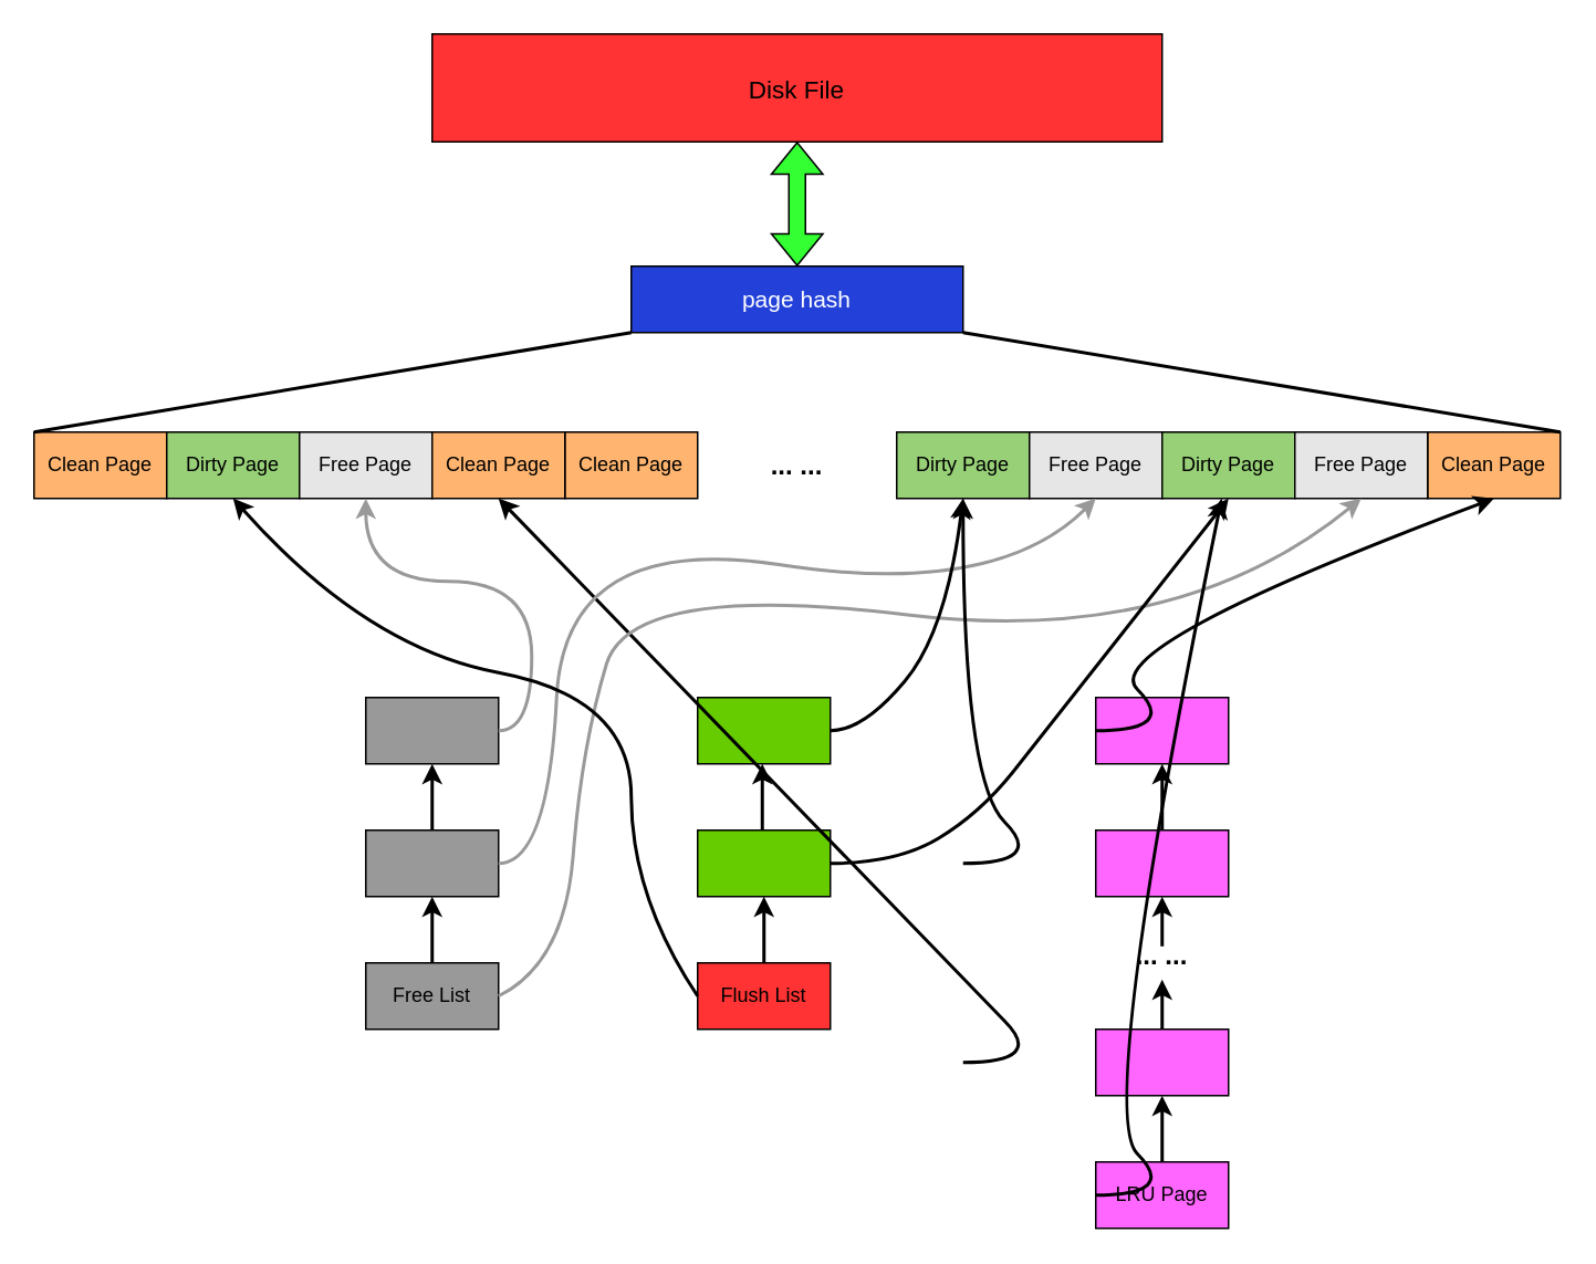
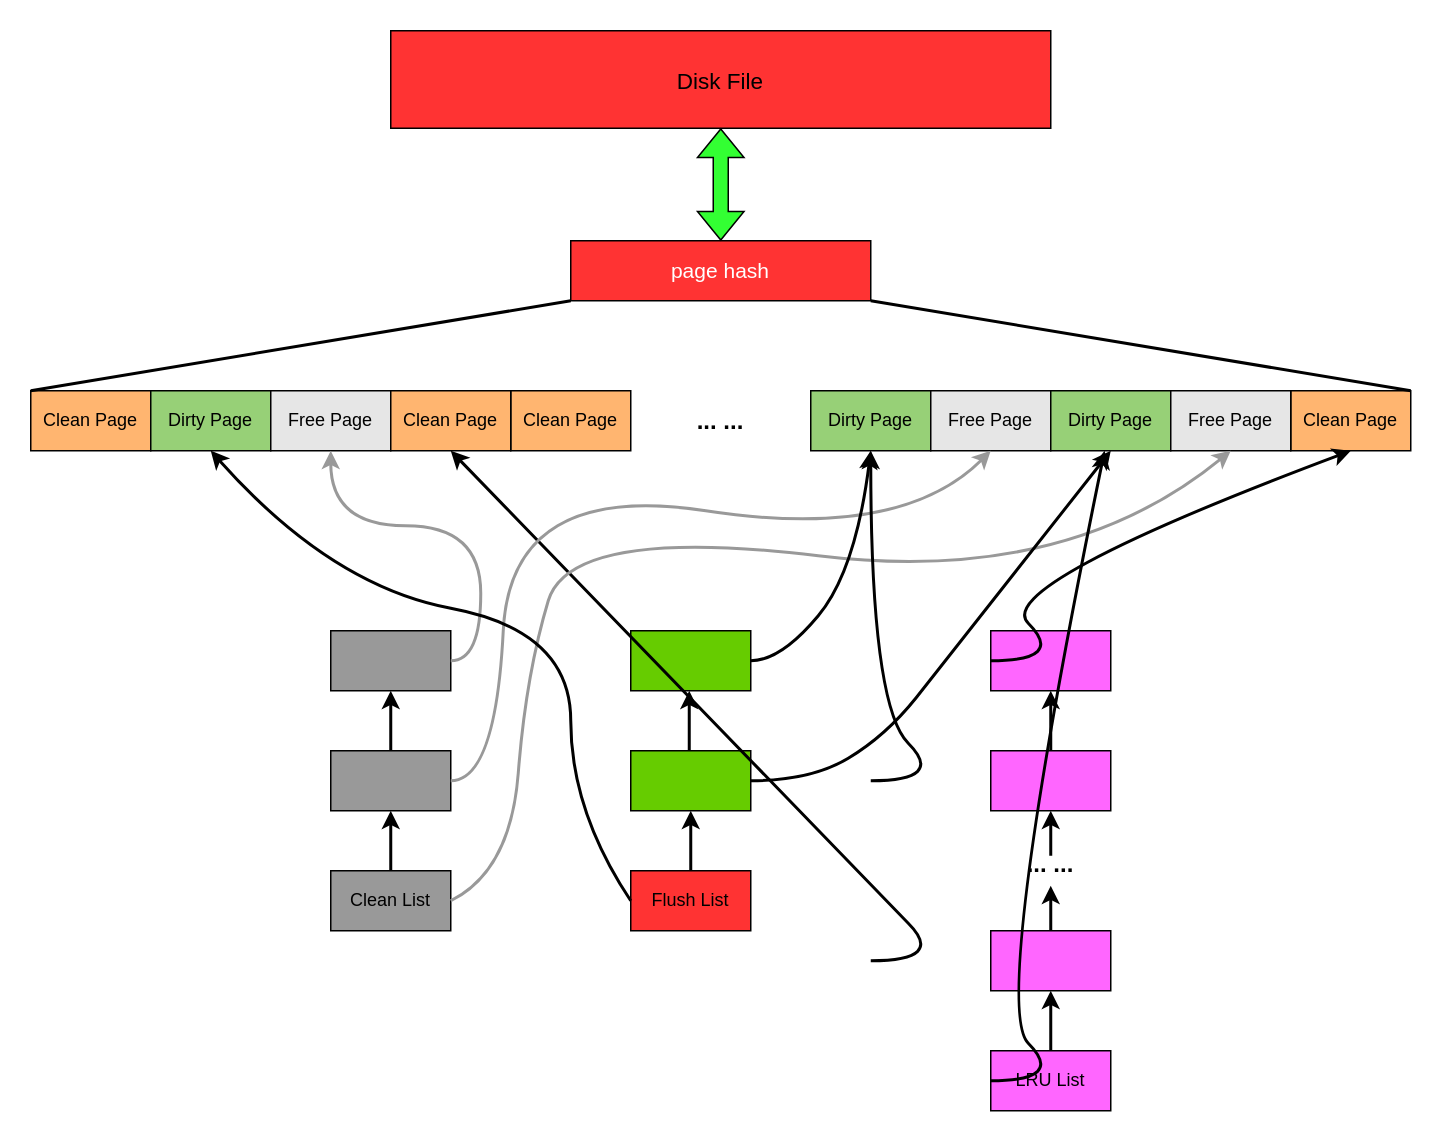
- <mxCell id="4" value="&lt;font style=&quot;font-size: 14px&quot; color=&quot;#ffffff&quot;&gt;page hash&lt;/font&gt;" style="rounded=0;whiteSpace=wrap;html=1;fillColor=#2341D9;" vertex="1" parent="1"><mxGeometry x="380" y="160" width="200" height="40" as="geometry" /></mxCell>
+ <mxCell id="4" value="&lt;font style=&quot;font-size: 14px&quot; color=&quot;#ffffff&quot;&gt;page hash&lt;/font&gt;" style="rounded=0;whiteSpace=wrap;html=1;fillColor=#ff3333;" vertex="1" parent="1"><mxGeometry x="380" y="160" width="200" height="40" as="geometry" /></mxCell>
- <mxCell id="20" value="Free List" style="rounded=0;whiteSpace=wrap;html=1;fillColor=#999999;" vertex="1" parent="1"><mxGeometry x="220" y="580" width="80" height="40" as="geometry" /></mxCell>
+ <mxCell id="20" value="Clean List" style="rounded=0;whiteSpace=wrap;html=1;fillColor=#999999;" vertex="1" parent="1"><mxGeometry x="220" y="580" width="80" height="40" as="geometry" /></mxCell>
- <mxCell id="28" value="LRU Page" style="rounded=0;whiteSpace=wrap;html=1;fillColor=#FF66FF;" vertex="1" parent="1"><mxGeometry x="660" y="700" width="80" height="40" as="geometry" /></mxCell>
+ <mxCell id="28" value="LRU List" style="rounded=0;whiteSpace=wrap;html=1;fillColor=#FF66FF;" vertex="1" parent="1"><mxGeometry x="660" y="700" width="80" height="40" as="geometry" /></mxCell>
